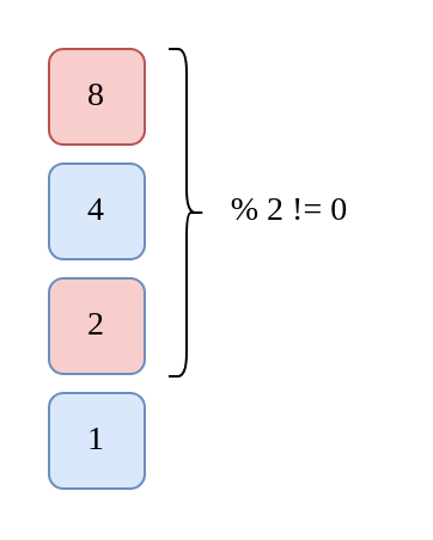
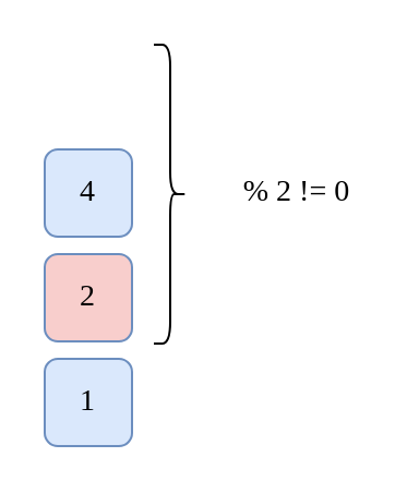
- <mxCell id="2" value="8" style="rounded=1;whiteSpace=wrap;html=1;fontSize=14;fontFamily=Comic Sans MS;fillColor=#f8cecc;strokeColor=#b85450;" vertex="1" parent="1"><mxGeometry x="20" y="20" width="40" height="40" as="geometry" /></mxCell>
- <mxCell id="7" value="% 2 != 0&amp;nbsp;" style="text;html=1;align=center;verticalAlign=middle;resizable=0;points=[];autosize=1;strokeColor=none;fillColor=none;fontSize=14;fontFamily=Comic Sans MS;" vertex="1" parent="1"><mxGeometry x="85" y="73.5" width="74" height="29" as="geometry" /></mxCell>
+ <mxCell id="7" value="% 2 != 0&amp;nbsp;" style="text;html=1;align=center;verticalAlign=middle;resizable=0;points=[];autosize=1;strokeColor=none;fillColor=none;fontSize=14;fontFamily=Comic Sans MS;" vertex="1" parent="1"><mxGeometry x="100" y="73.5" width="74" height="29" as="geometry" /></mxCell>
